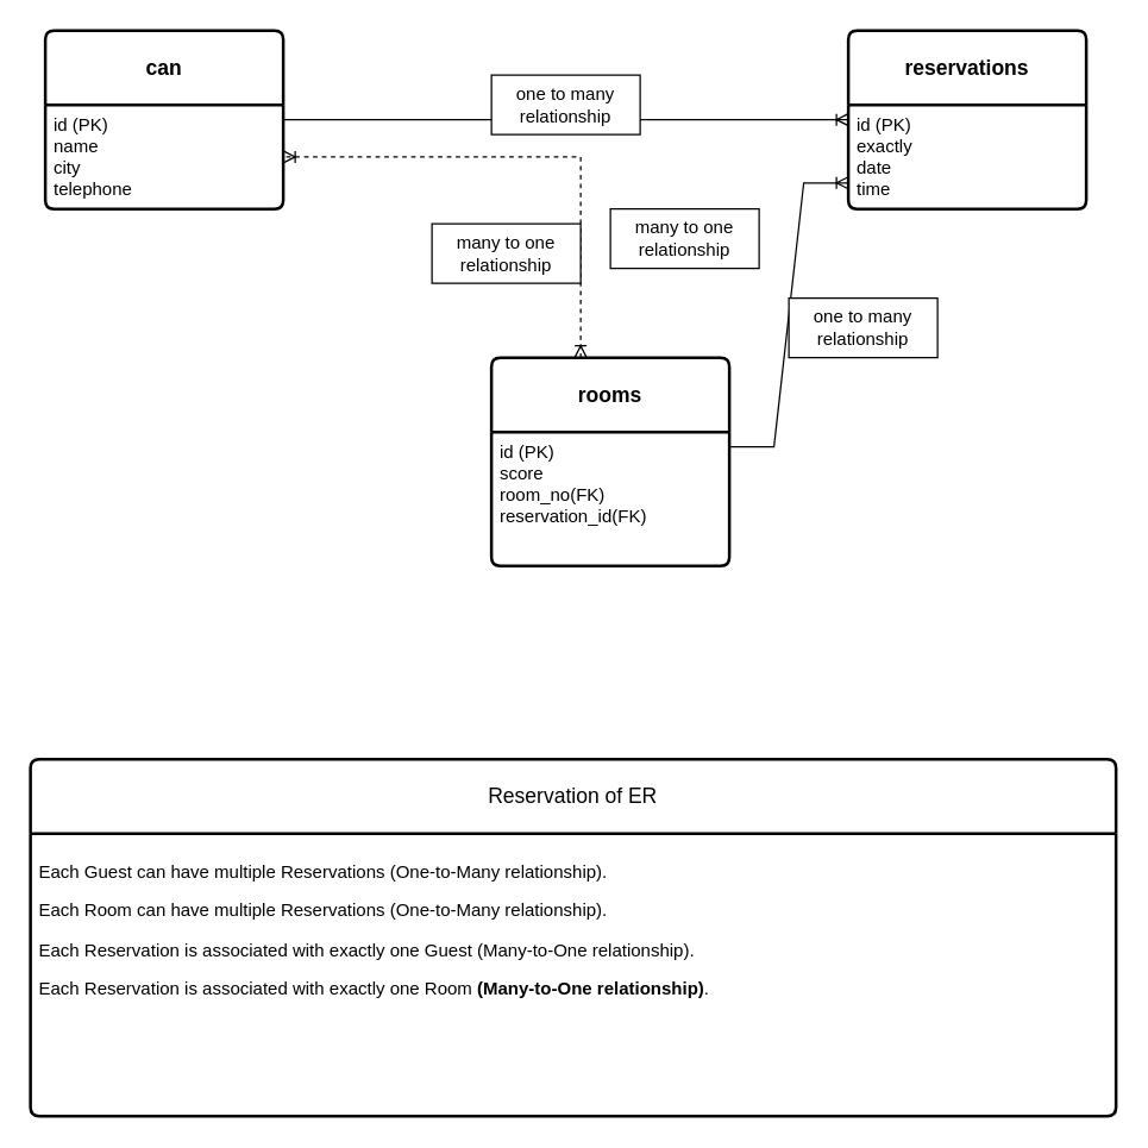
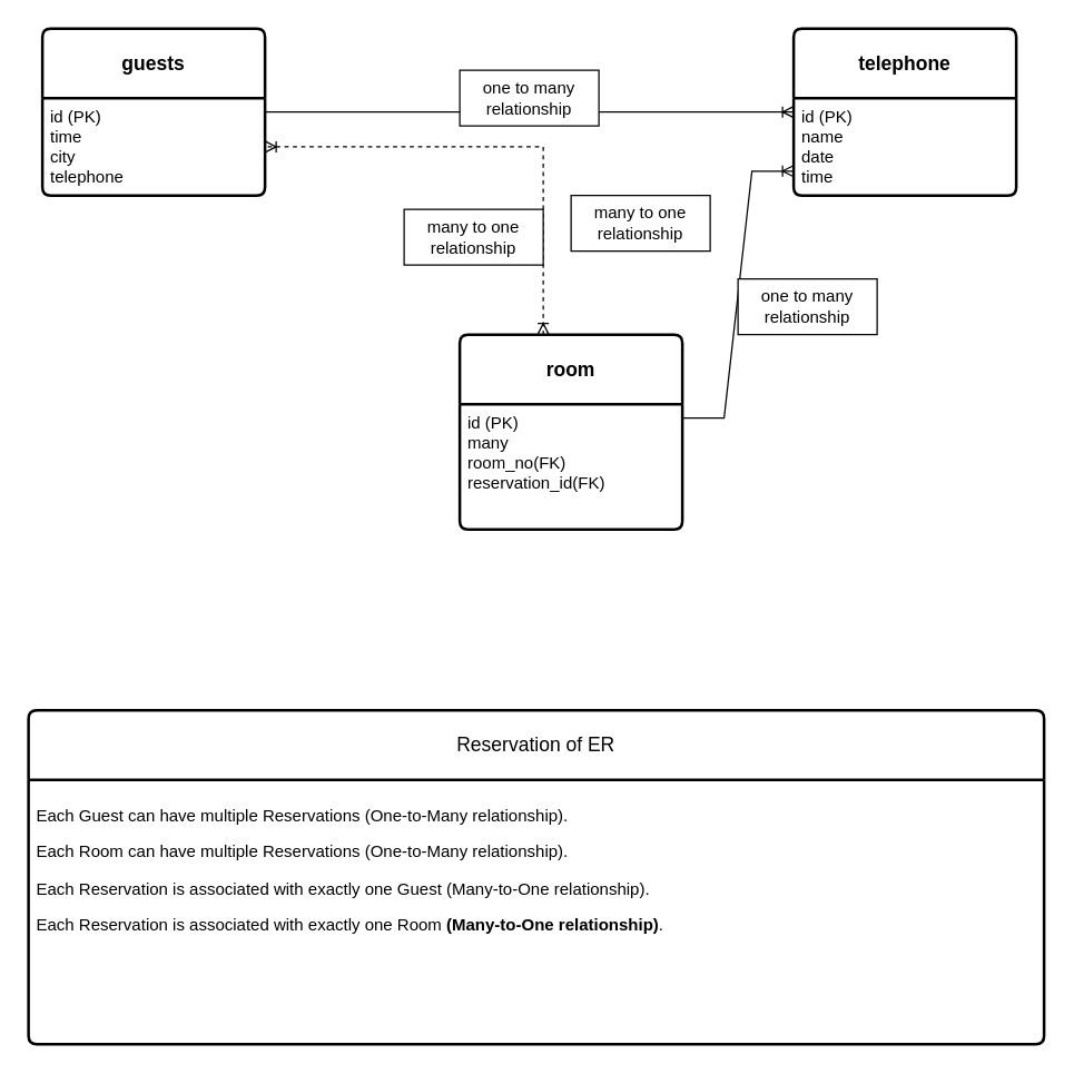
- <mxCell id="2" value="&lt;b&gt;can&lt;/b&gt;" style="swimlane;childLayout=stackLayout;horizontal=1;startSize=50;horizontalStack=0;rounded=1;fontSize=14;fontStyle=0;strokeWidth=2;resizeParent=0;resizeLast=1;shadow=0;dashed=0;align=center;arcSize=4;whiteSpace=wrap;html=1;" parent="1" vertex="1"><mxGeometry x="30" y="20" width="160" height="120" as="geometry" /></mxCell>
+ <mxCell id="2" value="&lt;b&gt;guests&lt;/b&gt;" style="swimlane;childLayout=stackLayout;horizontal=1;startSize=50;horizontalStack=0;rounded=1;fontSize=14;fontStyle=0;strokeWidth=2;resizeParent=0;resizeLast=1;shadow=0;dashed=0;align=center;arcSize=4;whiteSpace=wrap;html=1;" parent="1" vertex="1"><mxGeometry x="30" y="20" width="160" height="120" as="geometry" /></mxCell>
- <mxCell id="4" value="&lt;b&gt;reservations&lt;/b&gt;" style="swimlane;childLayout=stackLayout;horizontal=1;startSize=50;horizontalStack=0;rounded=1;fontSize=14;fontStyle=0;strokeWidth=2;resizeParent=0;resizeLast=1;shadow=0;dashed=0;align=center;arcSize=4;whiteSpace=wrap;html=1;" parent="1" vertex="1"><mxGeometry x="570" y="20" width="160" height="120" as="geometry" /></mxCell>
+ <mxCell id="4" value="&lt;b&gt;telephone&lt;/b&gt;" style="swimlane;childLayout=stackLayout;horizontal=1;startSize=50;horizontalStack=0;rounded=1;fontSize=14;fontStyle=0;strokeWidth=2;resizeParent=0;resizeLast=1;shadow=0;dashed=0;align=center;arcSize=4;whiteSpace=wrap;html=1;" parent="1" vertex="1"><mxGeometry x="570" y="20" width="160" height="120" as="geometry" /></mxCell>
- <mxCell id="3" value="id (PK)&lt;div&gt;name&lt;/div&gt;&lt;div&gt;city&lt;/div&gt;&lt;div&gt;telephone&lt;/div&gt;" style="align=left;strokeColor=none;fillColor=none;spacingLeft=4;fontSize=12;verticalAlign=top;resizable=0;rotatable=0;part=1;html=1;" parent="2" vertex="1"><mxGeometry y="50" width="160" height="70" as="geometry" /></mxCell>
+ <mxCell id="3" value="id (PK)&lt;div&gt;time&lt;/div&gt;&lt;div&gt;city&lt;/div&gt;&lt;div&gt;telephone&lt;/div&gt;" style="align=left;strokeColor=none;fillColor=none;spacingLeft=4;fontSize=12;verticalAlign=top;resizable=0;rotatable=0;part=1;html=1;" parent="2" vertex="1"><mxGeometry y="50" width="160" height="70" as="geometry" /></mxCell>
- <mxCell id="5" value="id (PK)&lt;div&gt;exactly&lt;/div&gt;&lt;div&gt;date&lt;/div&gt;&lt;div&gt;time&lt;/div&gt;" style="align=left;strokeColor=none;fillColor=none;spacingLeft=4;fontSize=12;verticalAlign=top;resizable=0;rotatable=0;part=1;html=1;" parent="4" vertex="1"><mxGeometry y="50" width="160" height="70" as="geometry" /></mxCell>
+ <mxCell id="5" value="id (PK)&lt;div&gt;name&lt;/div&gt;&lt;div&gt;date&lt;/div&gt;&lt;div&gt;time&lt;/div&gt;" style="align=left;strokeColor=none;fillColor=none;spacingLeft=4;fontSize=12;verticalAlign=top;resizable=0;rotatable=0;part=1;html=1;" parent="4" vertex="1"><mxGeometry y="50" width="160" height="70" as="geometry" /></mxCell>
- <mxCell id="6" value="&lt;b&gt;rooms&lt;/b&gt;" style="swimlane;childLayout=stackLayout;horizontal=1;startSize=50;horizontalStack=0;rounded=1;fontSize=14;fontStyle=0;strokeWidth=2;resizeParent=0;resizeLast=1;shadow=0;dashed=0;align=center;arcSize=4;whiteSpace=wrap;html=1;" parent="1" vertex="1"><mxGeometry x="330" y="240" width="160" height="140" as="geometry" /></mxCell>
+ <mxCell id="6" value="&lt;b&gt;room&lt;/b&gt;" style="swimlane;childLayout=stackLayout;horizontal=1;startSize=50;horizontalStack=0;rounded=1;fontSize=14;fontStyle=0;strokeWidth=2;resizeParent=0;resizeLast=1;shadow=0;dashed=0;align=center;arcSize=4;whiteSpace=wrap;html=1;" parent="1" vertex="1"><mxGeometry x="330" y="240" width="160" height="140" as="geometry" /></mxCell>
- <mxCell id="7" value="id (PK)&lt;div&gt;&lt;span style=&quot;background-color: initial;&quot;&gt;score&amp;nbsp;&lt;/span&gt;&lt;br&gt;&lt;/div&gt;&lt;div&gt;room_no(FK)&lt;/div&gt;&lt;div&gt;reservation_id(FK)&lt;/div&gt;" style="align=left;strokeColor=none;fillColor=none;spacingLeft=4;fontSize=12;verticalAlign=top;resizable=0;rotatable=0;part=1;html=1;" parent="6" vertex="1"><mxGeometry y="50" width="160" height="90" as="geometry" /></mxCell>
+ <mxCell id="7" value="id (PK)&lt;div&gt;&lt;span style=&quot;background-color: initial;&quot;&gt;many&amp;nbsp;&lt;/span&gt;&lt;br&gt;&lt;/div&gt;&lt;div&gt;room_no(FK)&lt;/div&gt;&lt;div&gt;reservation_id(FK)&lt;/div&gt;" style="align=left;strokeColor=none;fillColor=none;spacingLeft=4;fontSize=12;verticalAlign=top;resizable=0;rotatable=0;part=1;html=1;" parent="6" vertex="1"><mxGeometry y="50" width="160" height="90" as="geometry" /></mxCell>
